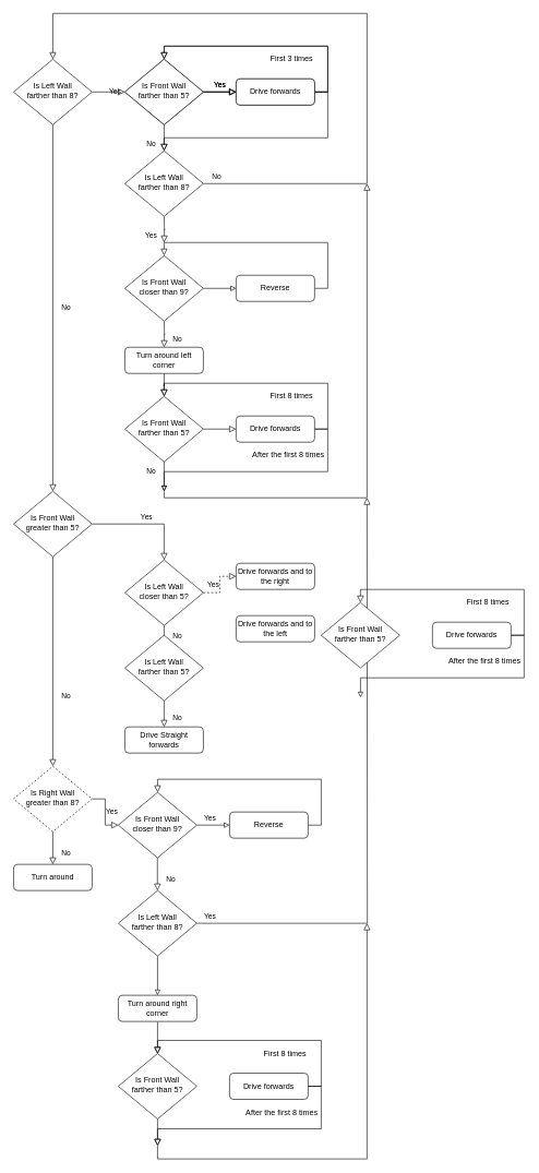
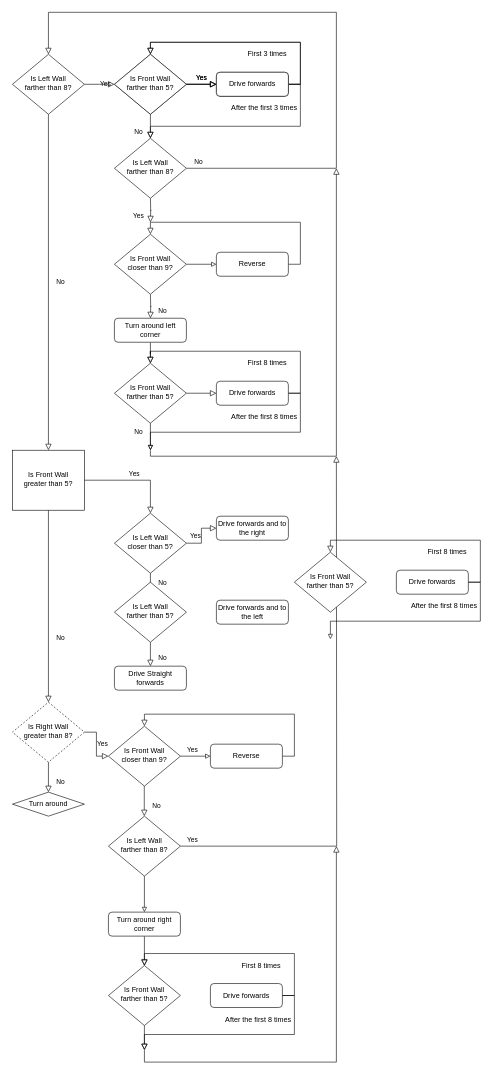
+ <mxCell id="38" value="After the first 3 times" style="text;html=1;strokeColor=none;fillColor=none;align=center;verticalAlign=middle;whiteSpace=wrap;rounded=0;" vertex="1" parent="1"><mxGeometry x="380" y="170" width="119.97" height="20" as="geometry" /></mxCell>
- <mxCell id="7" value="Is Front Wall&lt;br&gt;greater than 5?" style="rhombus;whiteSpace=wrap;html=1;shadow=0;fontFamily=Helvetica;fontSize=12;align=center;strokeWidth=1;spacing=6;spacingTop=-4;" parent="1" vertex="1"><mxGeometry x="20" y="750" width="120" height="100" as="geometry" /></mxCell>
+ <mxCell id="7" value="Is Front Wall&lt;br&gt;greater than 5?" style="whiteSpace=wrap;html=1;shadow=0;fontFamily=Helvetica;fontSize=12;align=center;strokeWidth=1;spacing=6;spacingTop=-4;rounded=0;" parent="1" vertex="1"><mxGeometry x="20" y="750" width="120" height="100" as="geometry" /></mxCell>
- <mxCell id="13" value="Yes" style="edgeStyle=orthogonalEdgeStyle;rounded=0;html=1;jettySize=auto;orthogonalLoop=1;fontSize=11;endArrow=block;endFill=0;endSize=8;strokeWidth=1;shadow=0;labelBackgroundColor=none;dashed=1;" edge="1" parent="1" source="14" target="15"><mxGeometry y="10" relative="1" as="geometry"><mxPoint as="offset" /></mxGeometry></mxCell>
+ <mxCell id="13" value="Yes" style="edgeStyle=orthogonalEdgeStyle;rounded=0;html=1;jettySize=auto;orthogonalLoop=1;fontSize=11;endArrow=block;endFill=0;endSize=8;strokeWidth=1;shadow=0;labelBackgroundColor=none;" edge="1" parent="1" source="14" target="15"><mxGeometry y="10" relative="1" as="geometry"><mxPoint as="offset" /></mxGeometry></mxCell>
- <mxCell id="18" value="Drive forwards and to the left" style="rounded=1;whiteSpace=wrap;html=1;fontSize=12;glass=0;strokeWidth=1;shadow=0;" vertex="1" parent="1"><mxGeometry x="360" y="940" width="120" height="40" as="geometry" /></mxCell>
+ <mxCell id="18" value="Drive forwards and to the left" style="rounded=1;whiteSpace=wrap;html=1;fontSize=12;glass=0;strokeWidth=1;shadow=0;" vertex="1" parent="1"><mxGeometry x="360" y="1000" width="120" height="40" as="geometry" /></mxCell>
- <mxCell id="11" value="Turn around" style="rounded=1;whiteSpace=wrap;html=1;fontSize=12;glass=0;strokeWidth=1;shadow=0;" vertex="1" parent="1"><mxGeometry x="20" y="1320" width="120" height="40" as="geometry" /></mxCell>
+ <mxCell id="11" value="Turn around" style="rhombus;whiteSpace=wrap;html=1;fontSize=12;glass=0;strokeWidth=1;shadow=0;" vertex="1" parent="1"><mxGeometry x="20" y="1320" width="120" height="40" as="geometry" /></mxCell>
